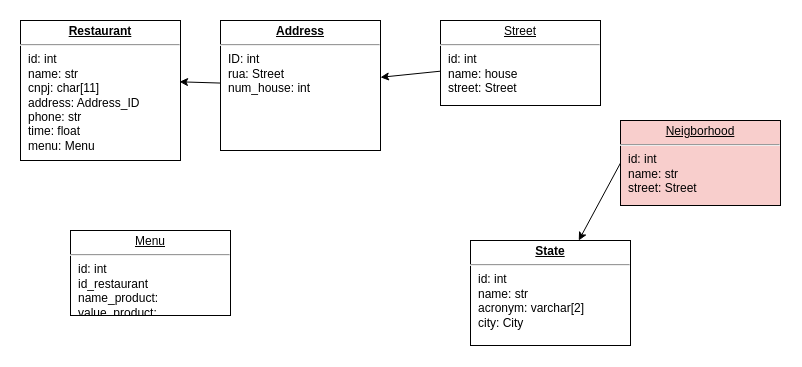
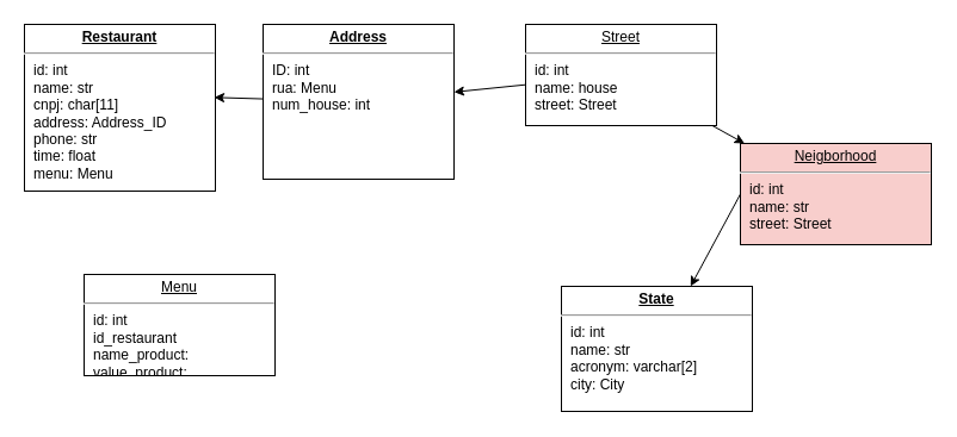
- <mxCell id="4" value="&lt;p style=&quot;margin:0px;margin-top:4px;text-align:center;text-decoration:underline;&quot;&gt;&lt;b&gt;Address&lt;/b&gt;&lt;/p&gt;&lt;hr&gt;&lt;p style=&quot;margin:0px;margin-left:8px;&quot;&gt;ID: int&lt;/p&gt;&lt;p style=&quot;margin:0px;margin-left:8px;&quot;&gt;rua: Street&lt;/p&gt;&lt;p style=&quot;margin:0px;margin-left:8px;&quot;&gt;num_house: int&lt;/p&gt;" style="verticalAlign=top;align=left;overflow=fill;fontSize=12;fontFamily=Helvetica;html=1;" parent="1" vertex="1"><mxGeometry x="220" y="20" width="160" height="130" as="geometry" /></mxCell>
+ <mxCell id="4" value="&lt;p style=&quot;margin:0px;margin-top:4px;text-align:center;text-decoration:underline;&quot;&gt;&lt;b&gt;Address&lt;/b&gt;&lt;/p&gt;&lt;hr&gt;&lt;p style=&quot;margin:0px;margin-left:8px;&quot;&gt;ID: int&lt;/p&gt;&lt;p style=&quot;margin:0px;margin-left:8px;&quot;&gt;rua: Menu&lt;/p&gt;&lt;p style=&quot;margin:0px;margin-left:8px;&quot;&gt;num_house: int&lt;/p&gt;" style="verticalAlign=top;align=left;overflow=fill;fontSize=12;fontFamily=Helvetica;html=1;" parent="1" vertex="1"><mxGeometry x="220" y="20" width="160" height="130" as="geometry" /></mxCell>
+ <mxCell id="8" style="edgeStyle=none;html=1;" edge="1" parent="1" source="10" target="7"><mxGeometry relative="1" as="geometry" /></mxCell>
